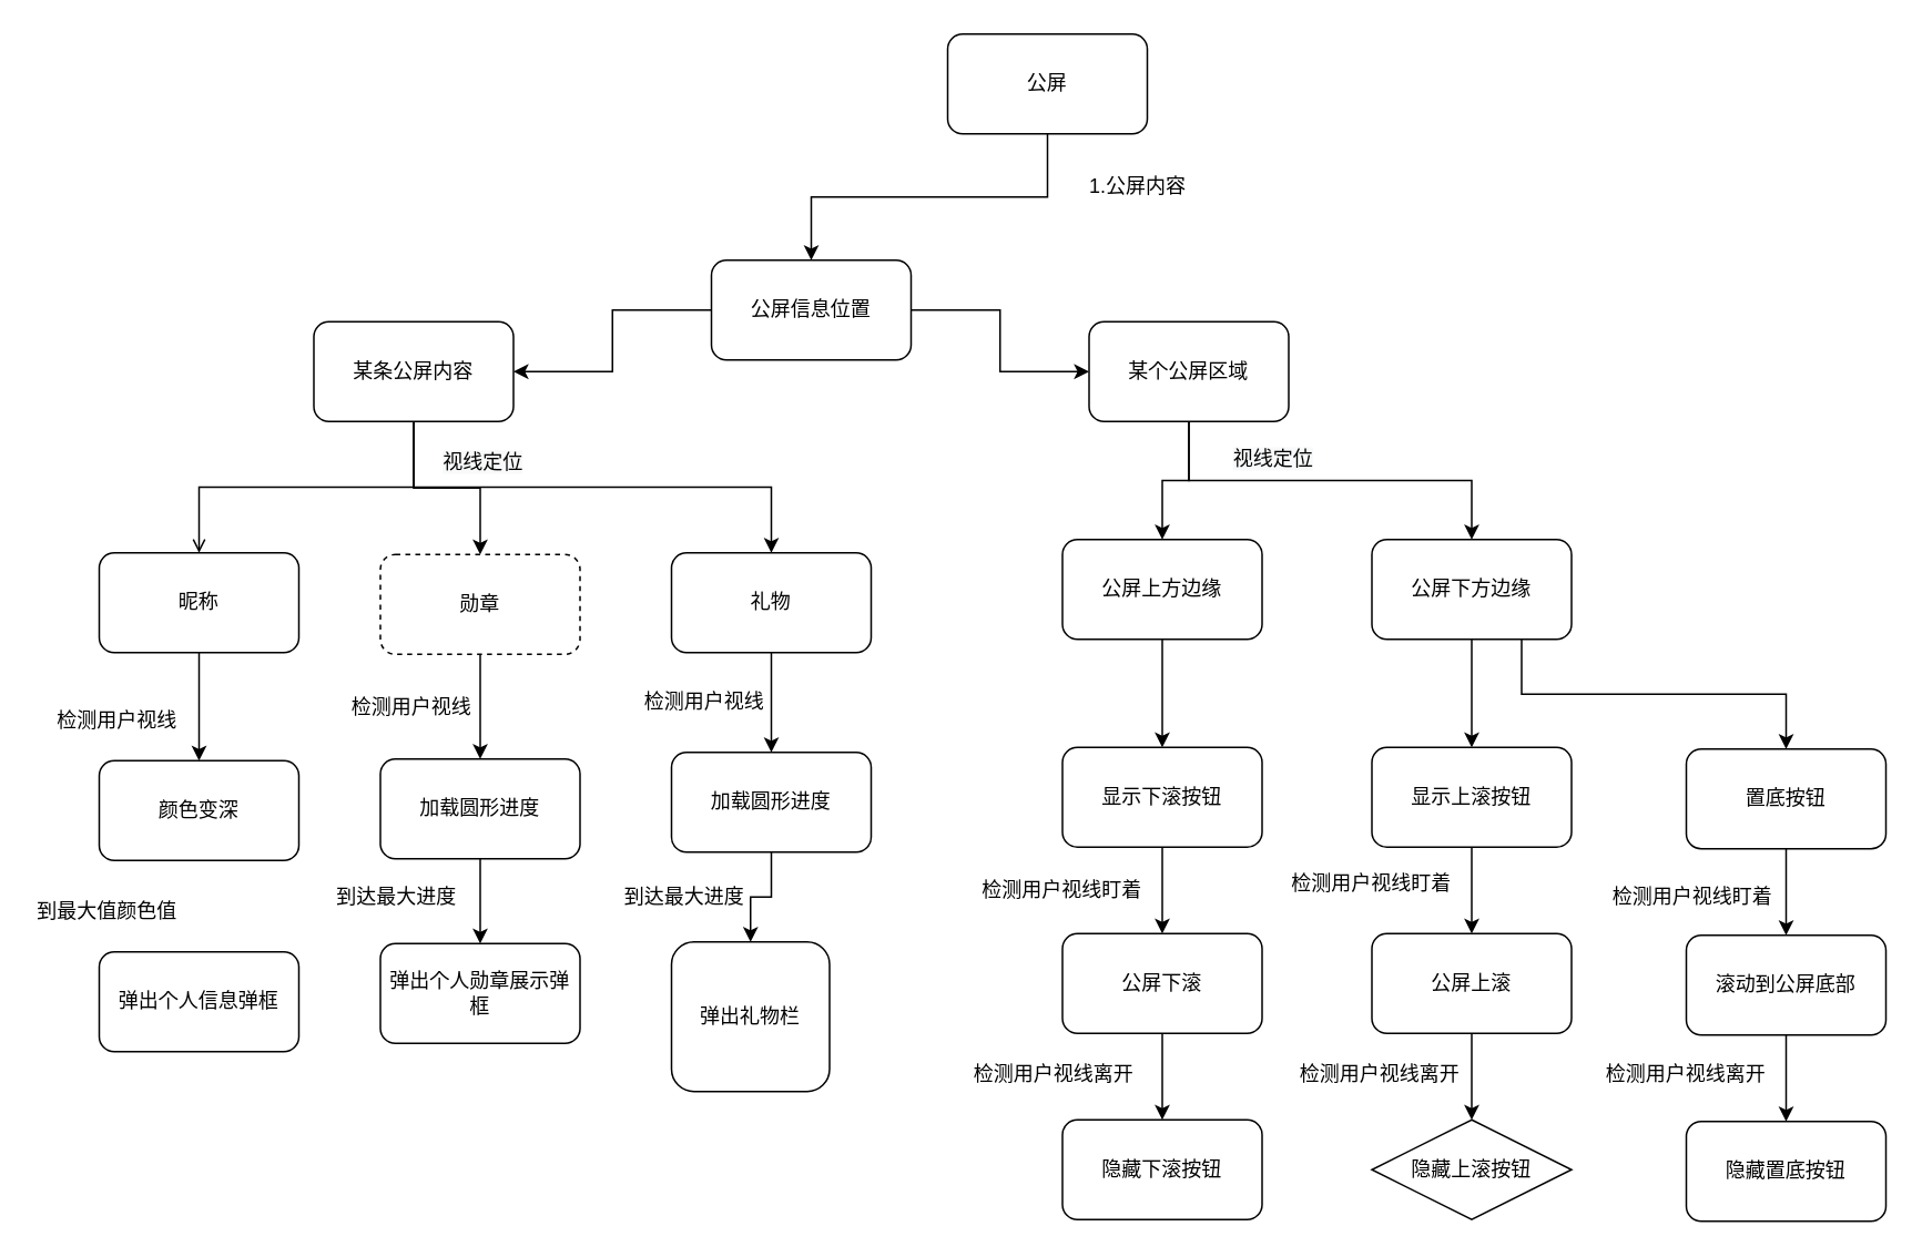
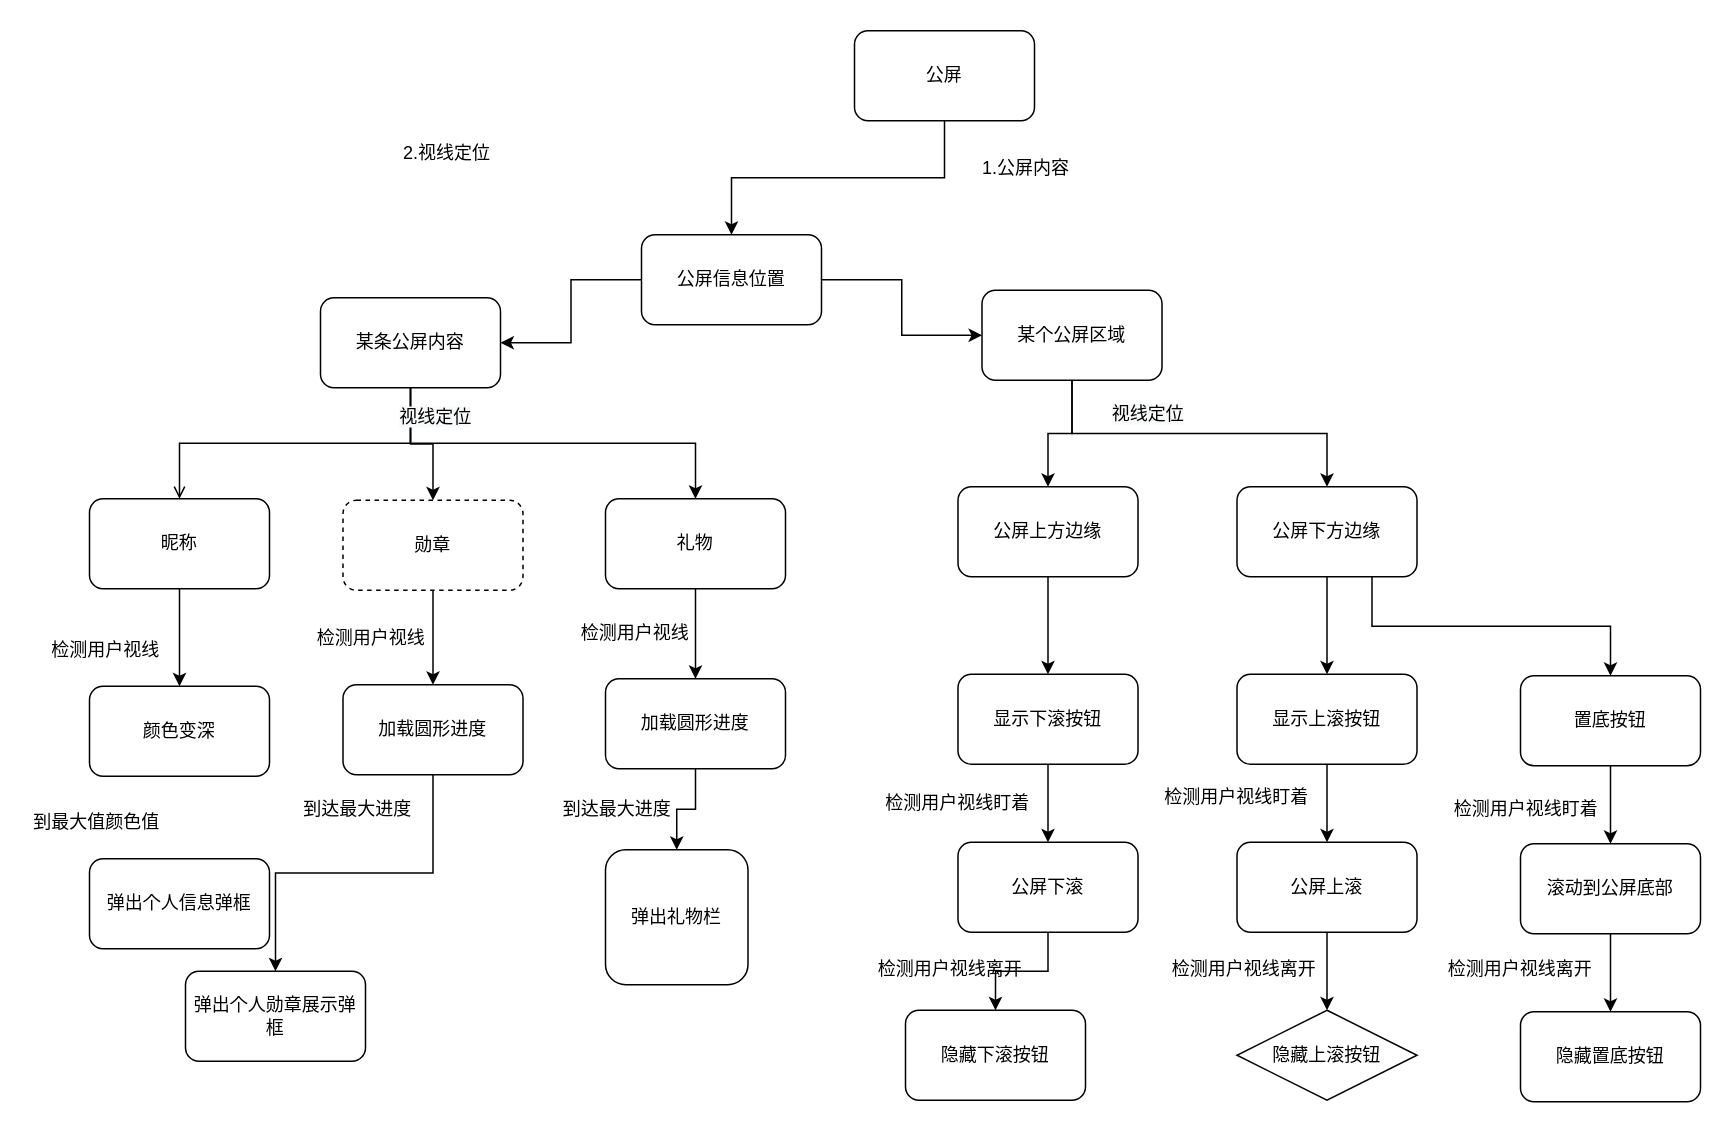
+ <mxCell id="19" value="2.视线定位" style="text;html=1;strokeColor=none;fillColor=none;align=center;verticalAlign=middle;whiteSpace=wrap;rounded=0;" parent="1" vertex="1"><mxGeometry x="254" y="87" width="87" height="30" as="geometry" /></mxCell>
- <mxCell id="41" value="某条公屏内容" style="rounded=1;whiteSpace=wrap;html=1;" parent="1" vertex="1"><mxGeometry x="188" y="193" width="120" height="60" as="geometry" /></mxCell>
+ <mxCell id="41" value="某条公屏内容" style="rounded=1;whiteSpace=wrap;html=1;" parent="1" vertex="1"><mxGeometry x="213" y="198" width="120" height="60" as="geometry" /></mxCell>
- <mxCell id="36" value="弹出个人勋章展示弹框" style="rounded=1;whiteSpace=wrap;html=1;" parent="1" vertex="1"><mxGeometry x="228" y="567" width="120" height="60" as="geometry" /></mxCell>
+ <mxCell id="36" value="弹出个人勋章展示弹框" style="rounded=1;whiteSpace=wrap;html=1;" parent="1" vertex="1"><mxGeometry x="123" y="647" width="120" height="60" as="geometry" /></mxCell>
- <mxCell id="32" value="隐藏下滚按钮" style="rounded=1;whiteSpace=wrap;html=1;" parent="1" vertex="1"><mxGeometry x="638" y="673" width="120" height="60" as="geometry" /></mxCell>
+ <mxCell id="32" value="隐藏下滚按钮" style="rounded=1;whiteSpace=wrap;html=1;" parent="1" vertex="1"><mxGeometry x="603" y="673" width="120" height="60" as="geometry" /></mxCell>
